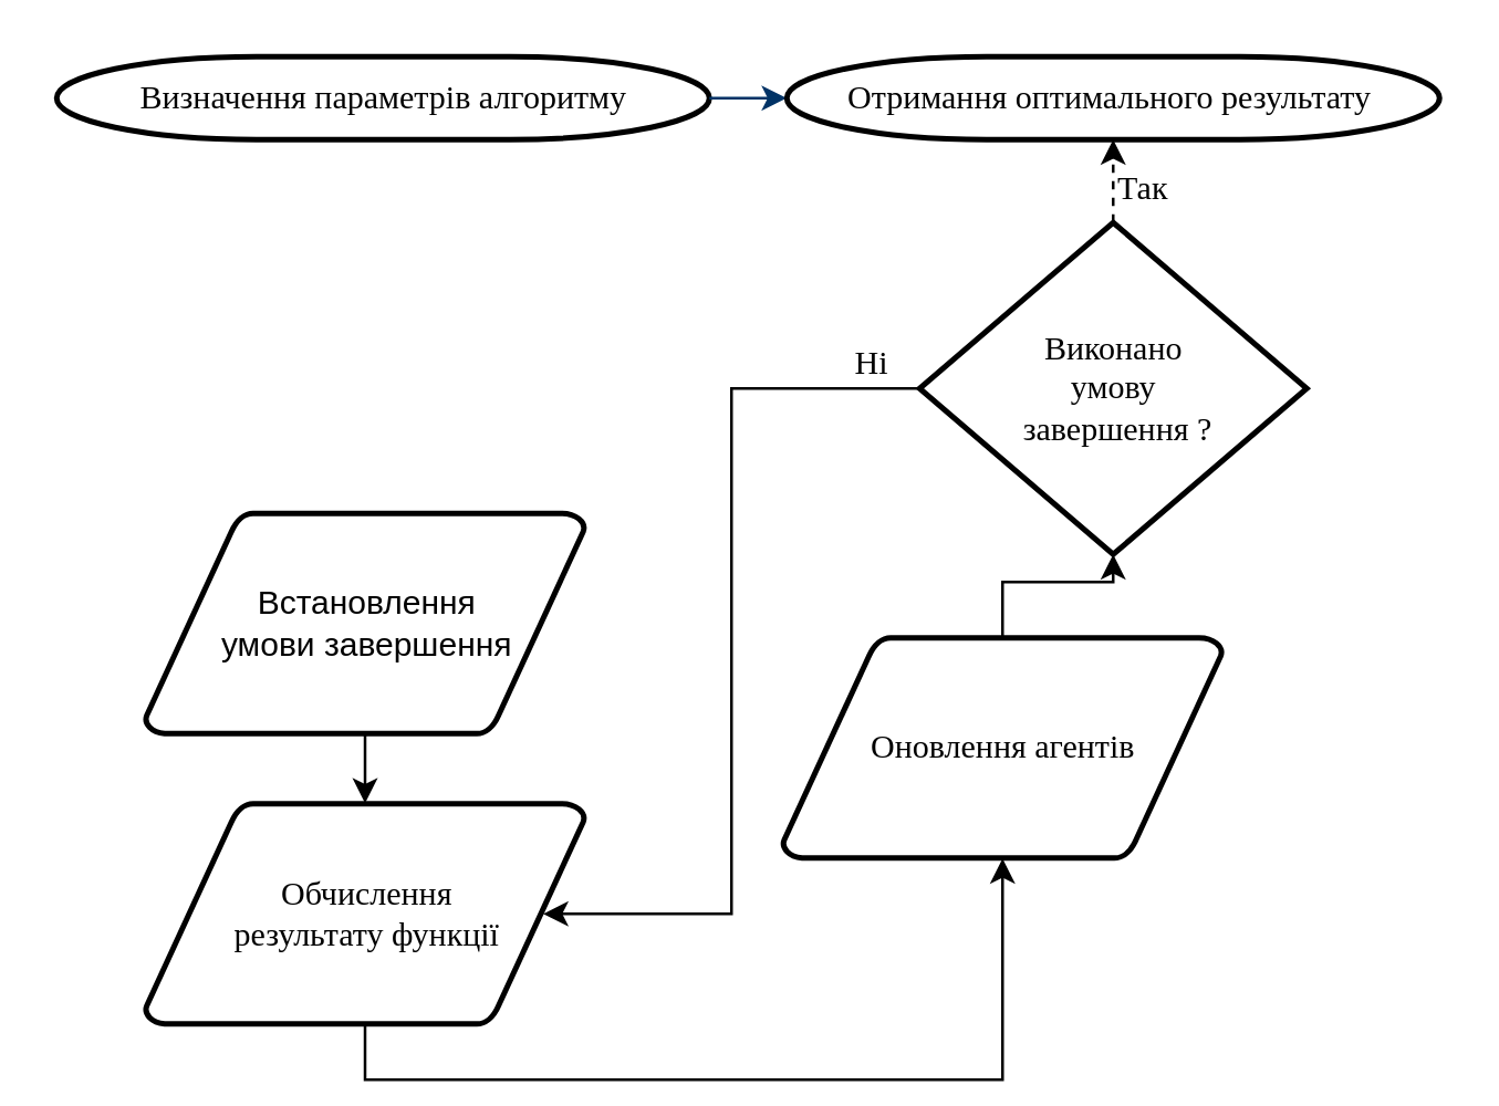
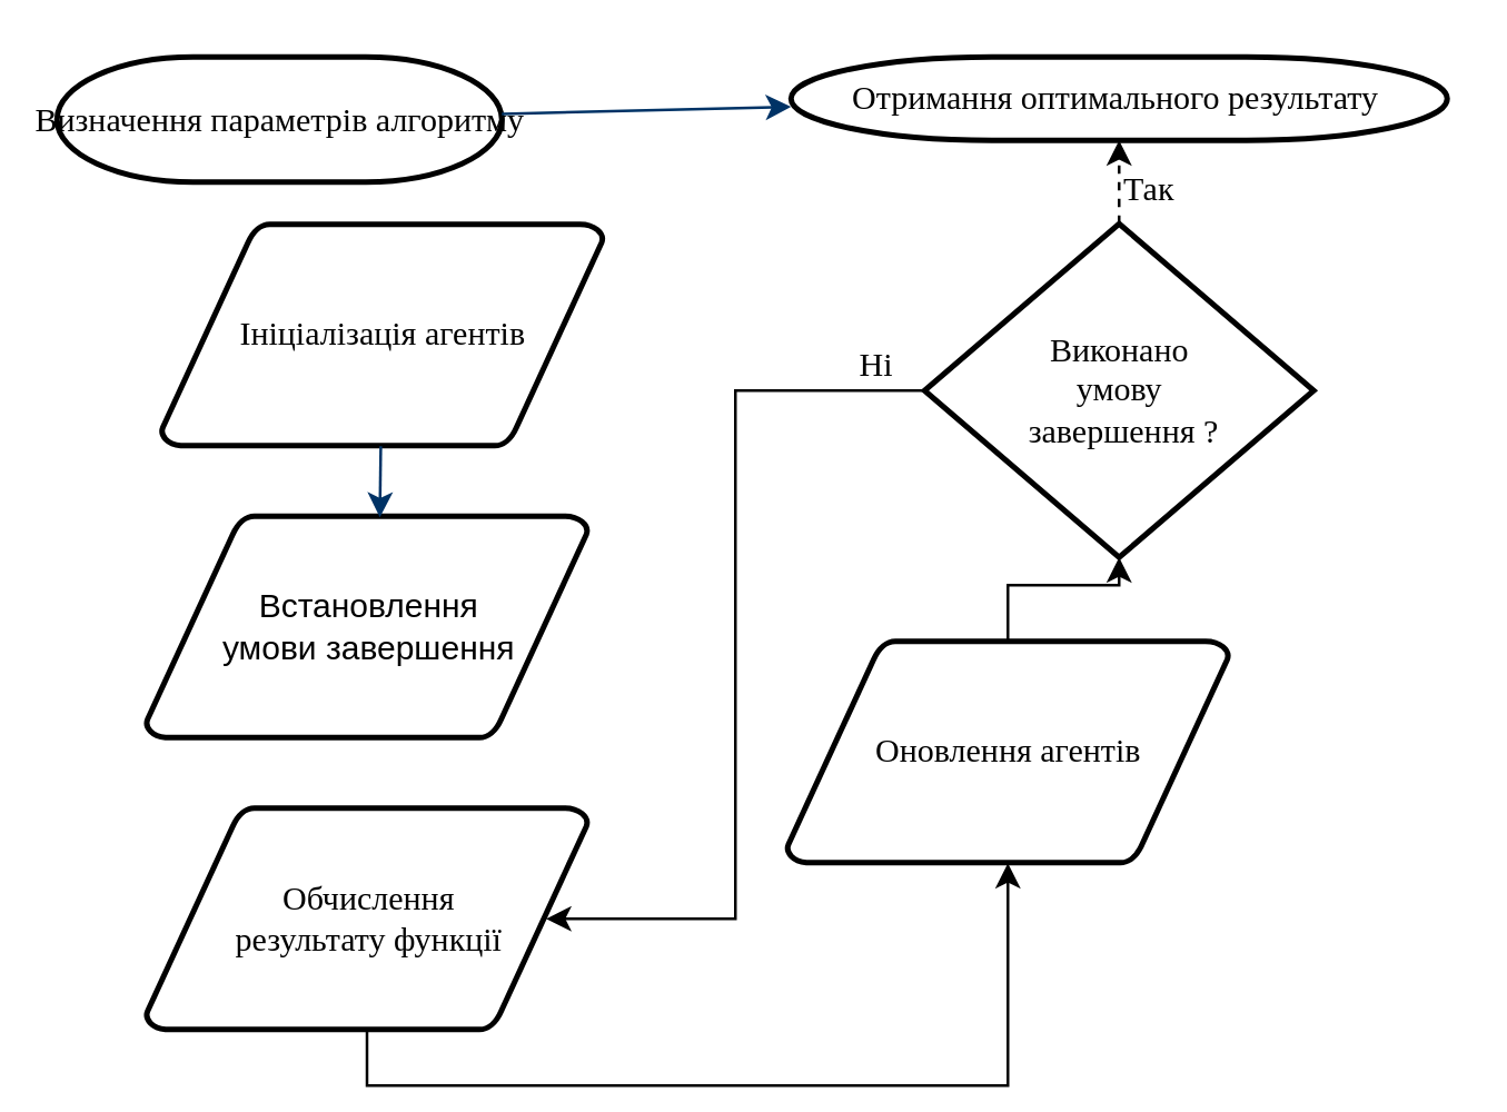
- <mxCell id="2" value="&lt;font face=&quot;Times New Roman&quot;&gt;Визначення параметрів алгоритму&lt;/font&gt;" style="shape=mxgraph.flowchart.terminator;strokeWidth=2;gradientColor=none;gradientDirection=north;fontStyle=0;html=1;" parent="1" vertex="1"><mxGeometry x="20" y="20" width="236" height="30" as="geometry" /></mxCell>
+ <mxCell id="2" value="&lt;font face=&quot;Times New Roman&quot;&gt;Визначення параметрів алгоритму&lt;/font&gt;" style="shape=mxgraph.flowchart.terminator;strokeWidth=2;gradientColor=none;gradientDirection=north;fontStyle=0;html=1;" parent="1" vertex="1"><mxGeometry x="20" y="20" width="160" height="45" as="geometry" /></mxCell>
+ <mxCell id="3" value="&lt;font face=&quot;Times New Roman&quot;&gt;Ініціалізація агентів&lt;/font&gt;" style="shape=mxgraph.flowchart.data;strokeWidth=2;gradientColor=none;gradientDirection=north;fontStyle=0;html=1;" parent="1" vertex="1"><mxGeometry x="57.5" y="80" width="159" height="80" as="geometry" /></mxCell>
+ <mxCell id="6" style="fontStyle=1;strokeColor=#003366;strokeWidth=1;html=1;entryX=0.529;entryY=0.008;entryDx=0;entryDy=0;entryPerimeter=0;" parent="1" source="3" target="4" edge="1"><mxGeometry relative="1" as="geometry"><mxPoint x="137" y="180" as="targetPoint" /></mxGeometry></mxCell>
- <mxCell id="15" style="edgeStyle=orthogonalEdgeStyle;rounded=0;orthogonalLoop=1;jettySize=auto;html=1;exitX=0.5;exitY=1;exitDx=0;exitDy=0;exitPerimeter=0;entryX=0.5;entryY=0;entryDx=0;entryDy=0;entryPerimeter=0;" edge="1" parent="1" source="4" target="8"><mxGeometry relative="1" as="geometry" /></mxCell>
